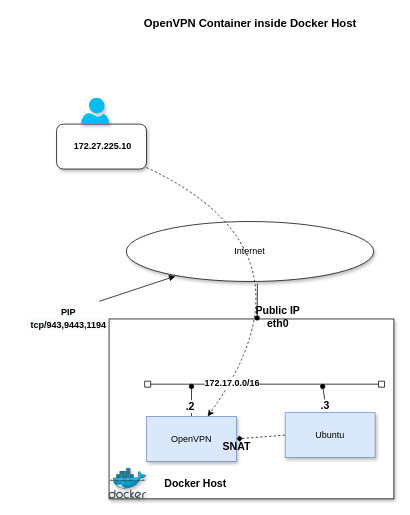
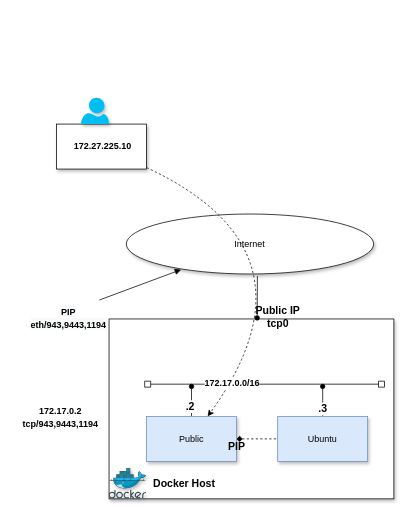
- <mxCell id="24" value="&lt;b style=&quot;font-size: 15px;&quot;&gt;OpenVPN Container inside Docker Host&lt;/b&gt;" style="text;html=1;resizable=0;autosize=1;align=center;verticalAlign=middle;points=[];fillColor=none;strokeColor=none;rounded=0;shadow=1;dashed=1;dashPattern=1 4;fontSize=15;" parent="1" vertex="1"><mxGeometry x="183" y="20" width="300" height="20" as="geometry" /></mxCell>
- <mxCell id="13" value="&amp;nbsp;&lt;span&gt;&lt;b&gt;172.27.225.10&lt;/b&gt;&lt;/span&gt;" style="whiteSpace=wrap;html=1;shadow=1;rounded=1;" parent="1" vertex="1"><mxGeometry x="75" y="165" width="120" height="60" as="geometry" /></mxCell>
+ <mxCell id="13" value="&amp;nbsp;&lt;span&gt;&lt;b&gt;172.27.225.10&lt;/b&gt;&lt;/span&gt;" style="rounded=0;whiteSpace=wrap;html=1;shadow=1;" parent="1" vertex="1"><mxGeometry x="75" y="165" width="120" height="60" as="geometry" /></mxCell>
- <mxCell id="11" value="Internet" style="ellipse;whiteSpace=wrap;html=1;shadow=1;" parent="1" vertex="1"><mxGeometry x="168" y="295" width="330" height="80" as="geometry" /></mxCell>
+ <mxCell id="11" value="Internet" style="ellipse;whiteSpace=wrap;html=1;shadow=1;" parent="1" vertex="1"><mxGeometry x="168" y="285" width="330" height="80" as="geometry" /></mxCell>
- <mxCell id="19" value="&lt;b&gt;Public IP&lt;br&gt;eth0&lt;br&gt;&lt;/b&gt;" style="text;html=1;resizable=0;autosize=1;align=center;verticalAlign=middle;points=[];fillColor=none;strokeColor=none;rounded=0;shadow=1;dashed=1;dashPattern=1 4;fontSize=14;" parent="1" vertex="1"><mxGeometry x="335" y="402" width="70" height="40" as="geometry" /></mxCell>
+ <mxCell id="19" value="&lt;b&gt;Public IP&lt;br&gt;tcp0&lt;br&gt;&lt;/b&gt;" style="text;html=1;resizable=0;autosize=1;align=center;verticalAlign=middle;points=[];fillColor=none;strokeColor=none;rounded=0;shadow=1;dashed=1;dashPattern=1 4;fontSize=14;" parent="1" vertex="1"><mxGeometry x="335" y="402" width="70" height="40" as="geometry" /></mxCell>
- <mxCell id="22" value="&lt;b style=&quot;color: rgb(0 , 0 , 0) ; font-family: &amp;#34;helvetica&amp;#34; ; font-style: normal ; letter-spacing: normal ; text-indent: 0px ; text-transform: none ; word-spacing: 0px ; background-color: rgb(248 , 249 , 250)&quot;&gt;&lt;font style=&quot;font-size: 12px&quot;&gt;PIP tcp/943,9443,1194&lt;/font&gt;&lt;/b&gt;" style="text;whiteSpace=wrap;html=1;fontSize=14;align=center;" parent="1" vertex="1"><mxGeometry x="51" y="400" width="80" height="30" as="geometry" /></mxCell>
+ <mxCell id="22" value="&lt;b style=&quot;color: rgb(0 , 0 , 0) ; font-family: &amp;#34;helvetica&amp;#34; ; font-style: normal ; letter-spacing: normal ; text-indent: 0px ; text-transform: none ; word-spacing: 0px ; background-color: rgb(248 , 249 , 250)&quot;&gt;&lt;font style=&quot;font-size: 12px&quot;&gt;PIP eth/943,9443,1194&lt;/font&gt;&lt;/b&gt;" style="text;whiteSpace=wrap;html=1;fontSize=14;align=center;" parent="1" vertex="1"><mxGeometry x="51" y="400" width="80" height="30" as="geometry" /></mxCell>
+ <mxCell id="20" value="&lt;b&gt;&lt;font style=&quot;font-size: 12px&quot;&gt;172.17.0.2&lt;br&gt;tcp/943,9443,1194&lt;br&gt;&lt;/font&gt;&lt;/b&gt;" style="text;html=1;resizable=0;autosize=1;align=center;verticalAlign=middle;points=[];fillColor=none;strokeColor=none;rounded=0;shadow=1;dashed=1;dashPattern=1 4;fontSize=14;" parent="1" vertex="1"><mxGeometry x="20" y="535" width="120" height="40" as="geometry" /></mxCell>
- <mxCell id="9" value="Ubuntu" style="whiteSpace=wrap;html=1;shadow=1;fillColor=#dae8fc;strokeColor=#6c8ebf;" parent="1" vertex="1"><mxGeometry x="380" y="550" width="120" height="60" as="geometry" /></mxCell>
+ <mxCell id="9" value="Ubuntu" style="whiteSpace=wrap;html=1;shadow=1;fillColor=#dae8fc;strokeColor=#6c8ebf;" parent="1" vertex="1"><mxGeometry x="370" y="555" width="120" height="60" as="geometry" /></mxCell>
- <mxCell id="6" value="OpenVPN" style="whiteSpace=wrap;html=1;shadow=1;fillColor=#dae8fc;strokeColor=#6c8ebf;" parent="1" vertex="1"><mxGeometry x="195" y="555" width="120" height="60" as="geometry" /></mxCell>
+ <mxCell id="6" value="Public" style="whiteSpace=wrap;html=1;shadow=1;fillColor=#dae8fc;strokeColor=#6c8ebf;" parent="1" vertex="1"><mxGeometry x="195" y="555" width="120" height="60" as="geometry" /></mxCell>
- <mxCell id="17" value="&lt;b&gt;SNAT&lt;/b&gt;" style="text;html=1;resizable=0;autosize=1;align=center;verticalAlign=middle;points=[];fillColor=none;strokeColor=none;rounded=0;shadow=1;dashed=1;dashPattern=1 4;fontSize=14;" parent="1" vertex="1"><mxGeometry x="290" y="585" width="50" height="20" as="geometry" /></mxCell>
+ <mxCell id="17" value="&lt;b&gt;PIP&lt;/b&gt;" style="text;html=1;resizable=0;autosize=1;align=center;verticalAlign=middle;points=[];fillColor=none;strokeColor=none;rounded=0;shadow=1;dashed=1;dashPattern=1 4;fontSize=14;" parent="1" vertex="1"><mxGeometry x="290" y="585" width="50" height="20" as="geometry" /></mxCell>
- <mxCell id="18" value="&lt;b&gt;Docker Host&lt;/b&gt;" style="text;html=1;resizable=0;autosize=1;align=center;verticalAlign=middle;points=[];fillColor=none;strokeColor=none;rounded=0;shadow=1;dashed=1;dashPattern=1 4;fontSize=14;" parent="1" vertex="1"><mxGeometry x="210" y="634.5" width="100" height="20" as="geometry" /></mxCell>
+ <mxCell id="18" value="&lt;b&gt;Docker Host&lt;/b&gt;" style="text;html=1;resizable=0;autosize=1;align=center;verticalAlign=middle;points=[];fillColor=none;strokeColor=none;rounded=0;shadow=1;dashed=1;dashPattern=1 4;fontSize=14;" parent="1" vertex="1"><mxGeometry x="195" y="634.5" width="100" height="20" as="geometry" /></mxCell>
